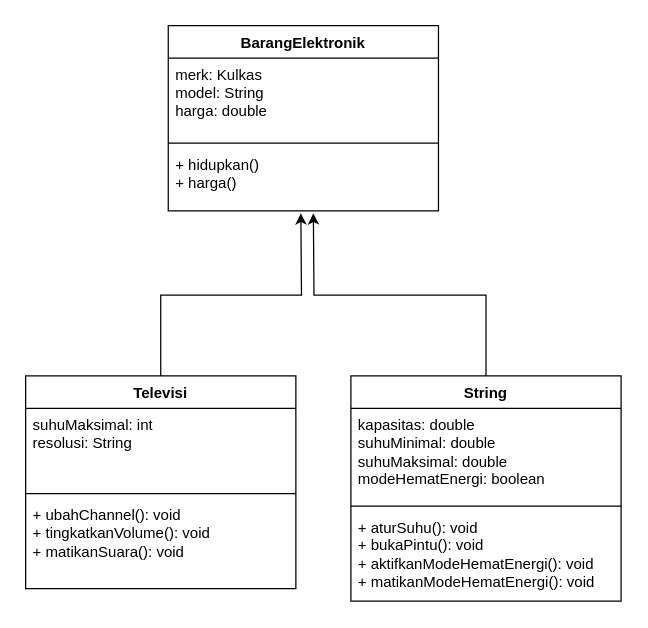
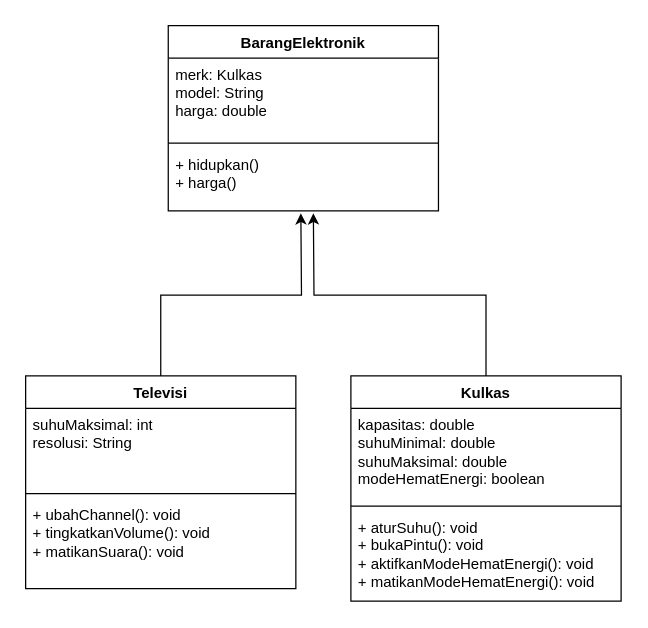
- <mxCell id="12" value="String" style="swimlane;fontStyle=1;align=center;verticalAlign=top;childLayout=stackLayout;horizontal=1;startSize=26;horizontalStack=0;resizeParent=1;resizeParentMax=0;resizeLast=0;collapsible=1;marginBottom=0;whiteSpace=wrap;html=1;" parent="1" vertex="1"><mxGeometry x="280" y="300" width="216" height="180" as="geometry" /></mxCell>
+ <mxCell id="12" value="Kulkas" style="swimlane;fontStyle=1;align=center;verticalAlign=top;childLayout=stackLayout;horizontal=1;startSize=26;horizontalStack=0;resizeParent=1;resizeParentMax=0;resizeLast=0;collapsible=1;marginBottom=0;whiteSpace=wrap;html=1;" parent="1" vertex="1"><mxGeometry x="280" y="300" width="216" height="180" as="geometry" /></mxCell>
